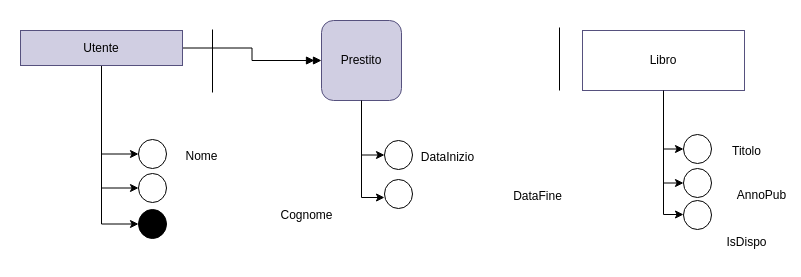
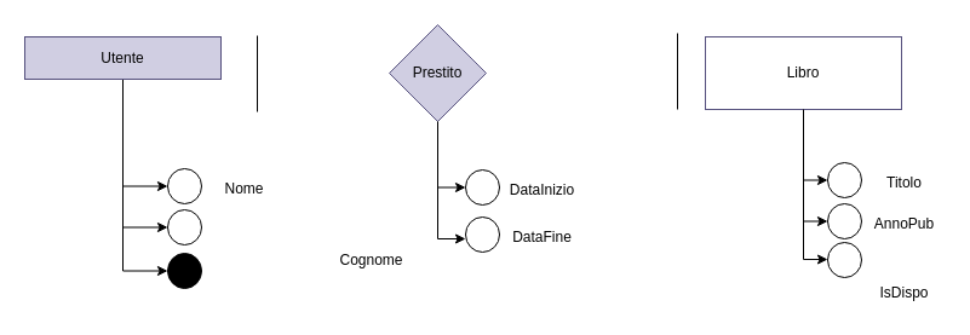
- <mxCell id="2" style="edgeStyle=orthogonalEdgeStyle;rounded=0;orthogonalLoop=1;jettySize=auto;html=1;exitX=1;exitY=0.5;exitDx=0;exitDy=0;strokeColor=#000000;endArrow=doubleBlock;endFill=1;" edge="1" parent="1" source="6" target="11"><mxGeometry relative="1" as="geometry" /></mxCell>
- <mxCell id="11" value="&lt;font color=&quot;#000000&quot;&gt;Prestito&lt;/font&gt;" style="whiteSpace=wrap;html=1;fillColor=#d0cee2;strokeColor=#56517e;rounded=1;" vertex="1" parent="1"><mxGeometry x="321" y="20" width="80" height="80" as="geometry" /></mxCell>
+ <mxCell id="11" value="&lt;font color=&quot;#000000&quot;&gt;Prestito&lt;/font&gt;" style="rhombus;whiteSpace=wrap;html=1;fillColor=#d0cee2;strokeColor=#56517e;" vertex="1" parent="1"><mxGeometry x="321" y="20" width="80" height="80" as="geometry" /></mxCell>
- <mxCell id="27" value="&lt;font color=&quot;#000000&quot;&gt;AnnoPub&lt;/font&gt;" style="text;html=1;align=center;verticalAlign=middle;resizable=0;points=[];autosize=1;strokeColor=none;fillColor=none;" vertex="1" parent="1"><mxGeometry x="727" y="182" width="67" height="26" as="geometry" /></mxCell>
+ <mxCell id="27" value="&lt;font color=&quot;#000000&quot;&gt;AnnoPub&lt;/font&gt;" style="text;html=1;align=center;verticalAlign=middle;resizable=0;points=[];autosize=1;strokeColor=none;fillColor=none;" vertex="1" parent="1"><mxGeometry x="712" y="172" width="67" height="26" as="geometry" /></mxCell>
- <mxCell id="17" value="&lt;font color=&quot;#000000&quot;&gt;DataFine&lt;/font&gt;" style="text;html=1;align=center;verticalAlign=middle;resizable=0;points=[];autosize=1;strokeColor=none;fillColor=none;" vertex="1" parent="1"><mxGeometry x="503" y="183" width="67" height="26" as="geometry" /></mxCell>
+ <mxCell id="17" value="&lt;font color=&quot;#000000&quot;&gt;DataFine&lt;/font&gt;" style="text;html=1;align=center;verticalAlign=middle;resizable=0;points=[];autosize=1;strokeColor=none;fillColor=none;" vertex="1" parent="1"><mxGeometry x="413" y="183" width="67" height="26" as="geometry" /></mxCell>
